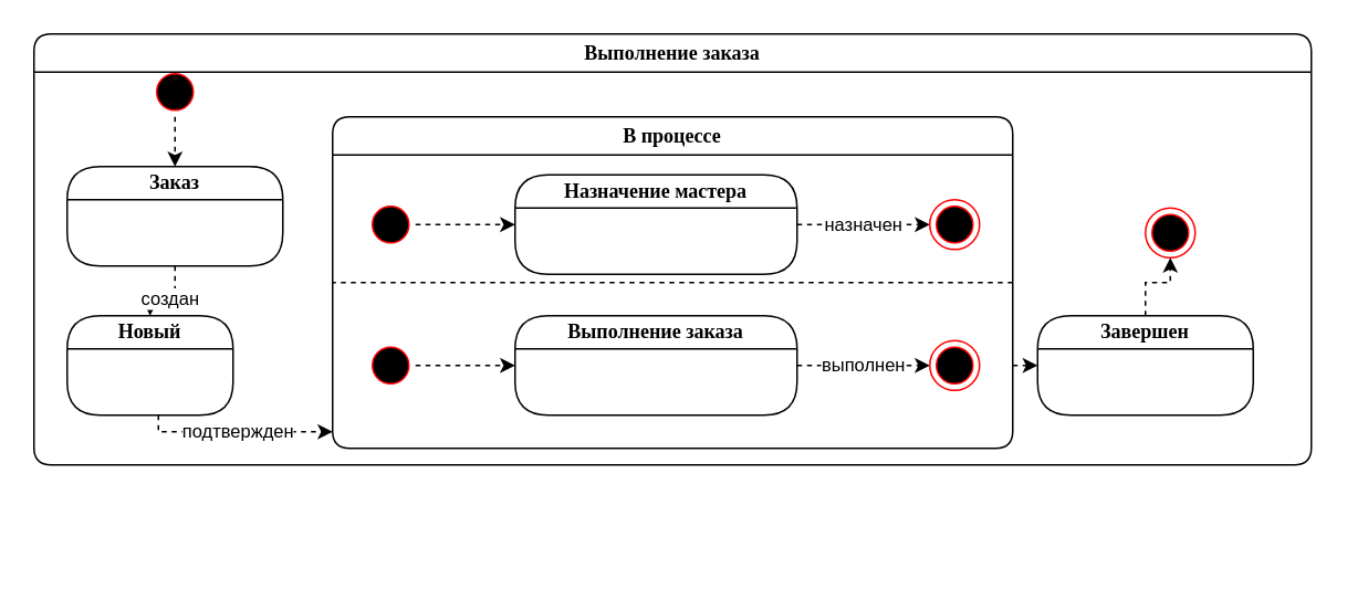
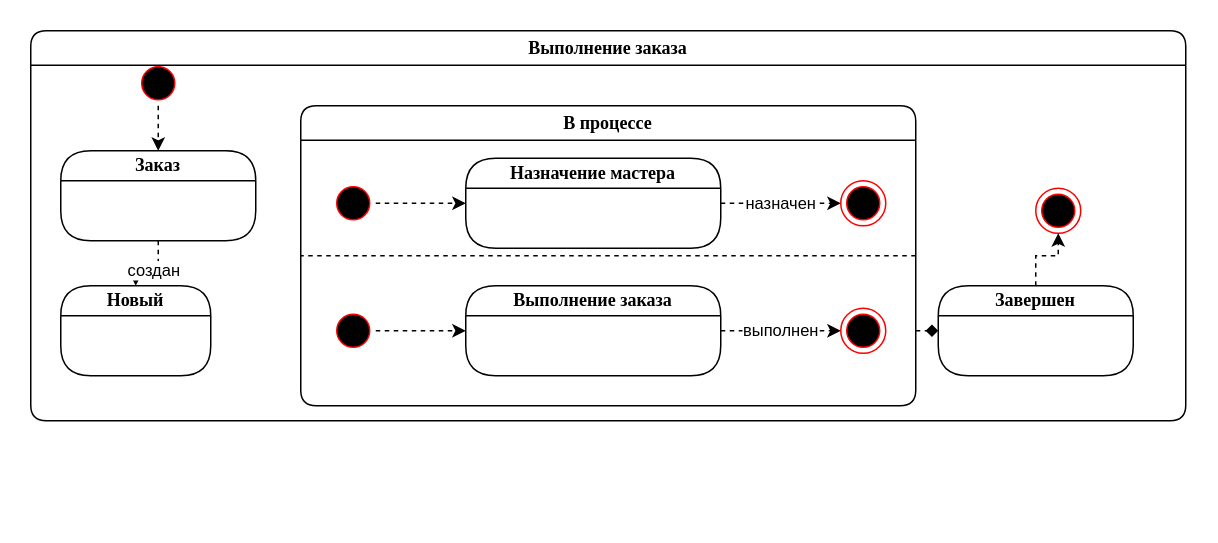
- <mxCell id="4" style="edgeStyle=orthogonalEdgeStyle;rounded=0;orthogonalLoop=1;jettySize=auto;html=1;dashed=1;" parent="1" source="5" target="24" edge="1"><mxGeometry relative="1" as="geometry"><mxPoint x="630" y="200" as="targetPoint" /><Array as="points"><mxPoint x="620" y="220" /><mxPoint x="620" y="220" /></Array></mxGeometry></mxCell>
+ <mxCell id="4" style="edgeStyle=orthogonalEdgeStyle;rounded=0;orthogonalLoop=1;jettySize=auto;html=1;dashed=1;endArrow=diamond;" parent="1" source="5" target="24" edge="1"><mxGeometry relative="1" as="geometry"><mxPoint x="630" y="200" as="targetPoint" /><Array as="points"><mxPoint x="620" y="220" /><mxPoint x="620" y="220" /></Array></mxGeometry></mxCell>
- <mxCell id="17" value="подтвержден" style="edgeStyle=orthogonalEdgeStyle;rounded=0;orthogonalLoop=1;jettySize=auto;html=1;dashed=1;" parent="1" source="21" target="5" edge="1"><mxGeometry relative="1" as="geometry"><mxPoint x="240" y="120" as="targetPoint" /><Array as="points"><mxPoint x="95" y="260" /></Array></mxGeometry></mxCell>
